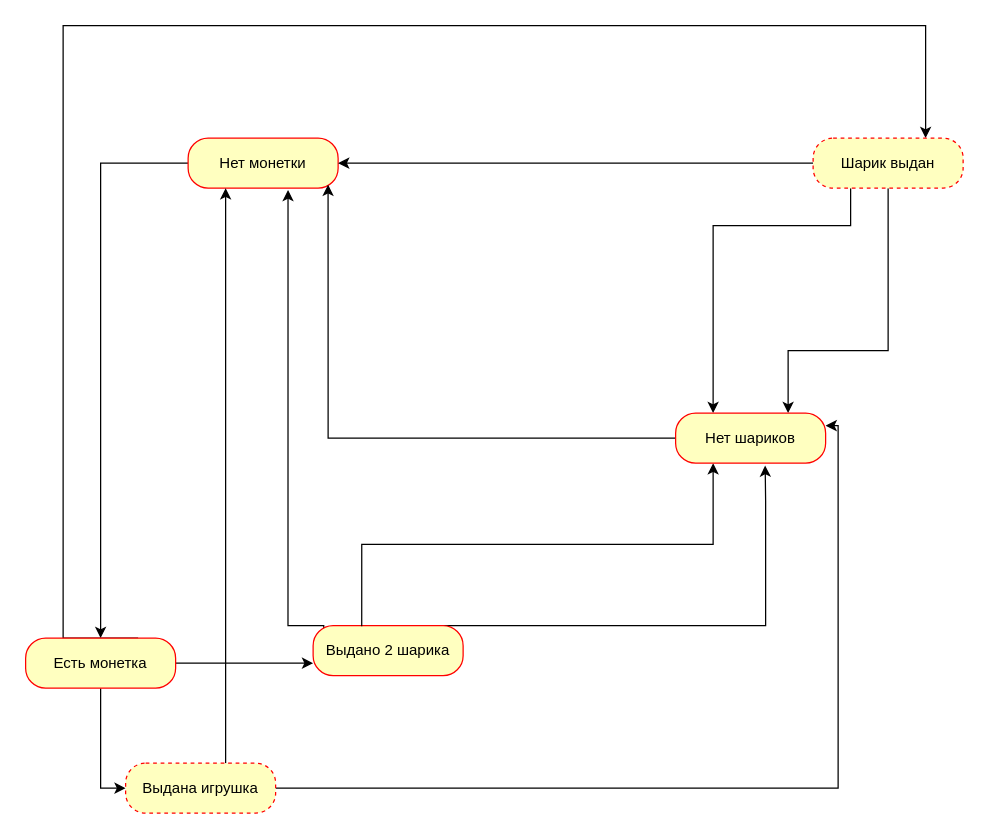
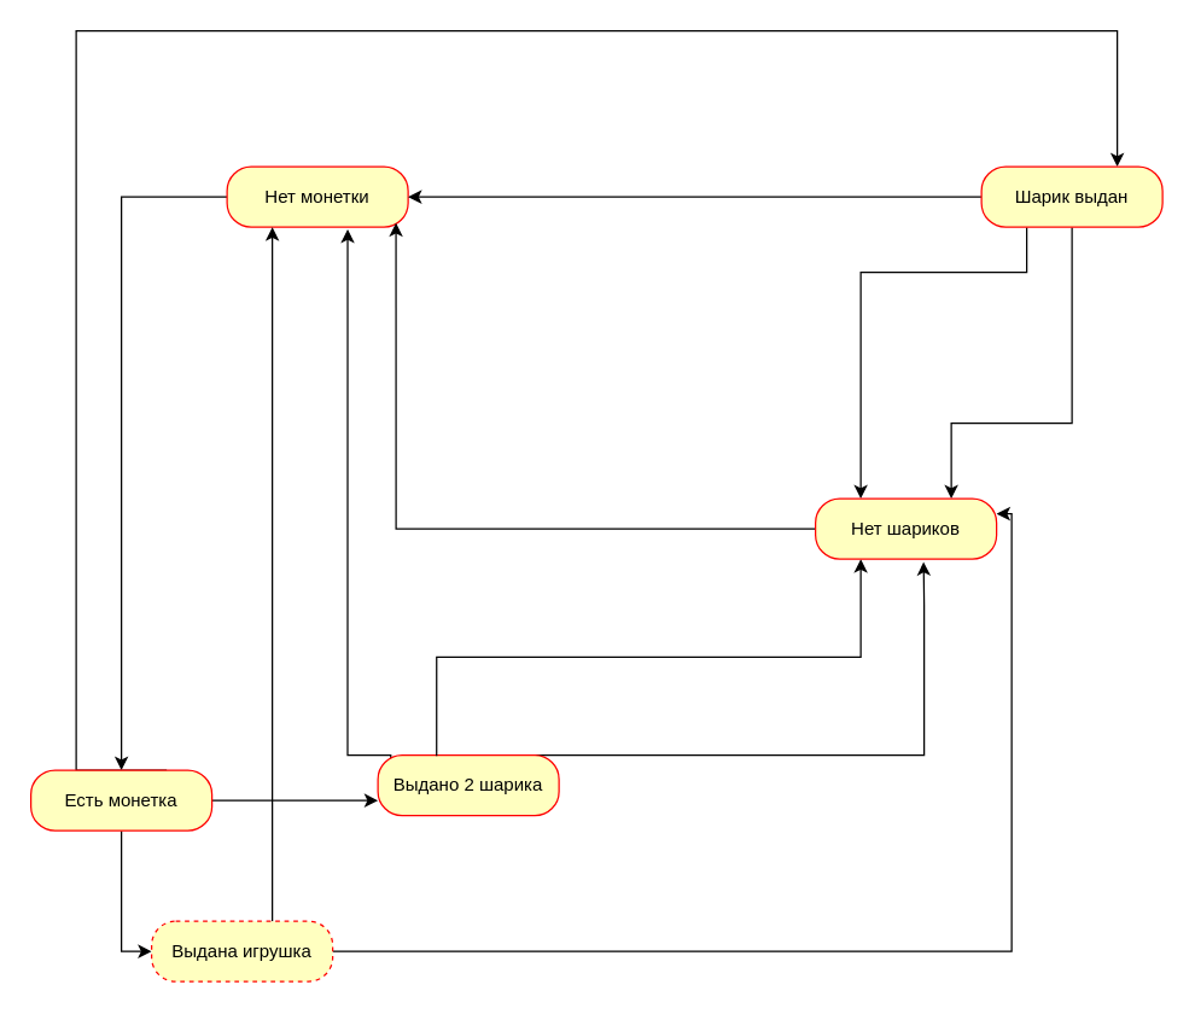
- <mxCell id="11" value="Шарик выдан" style="rounded=1;whiteSpace=wrap;html=1;arcSize=40;fontColor=#000000;fillColor=#ffffc0;strokeColor=#ff0000;dashed=1;" vertex="1" parent="1"><mxGeometry x="650" y="110" width="120" height="40" as="geometry" /></mxCell>
+ <mxCell id="11" value="Шарик выдан" style="rounded=1;whiteSpace=wrap;html=1;arcSize=40;fontColor=#000000;fillColor=#ffffc0;strokeColor=#ff0000;" vertex="1" parent="1"><mxGeometry x="650" y="110" width="120" height="40" as="geometry" /></mxCell>
